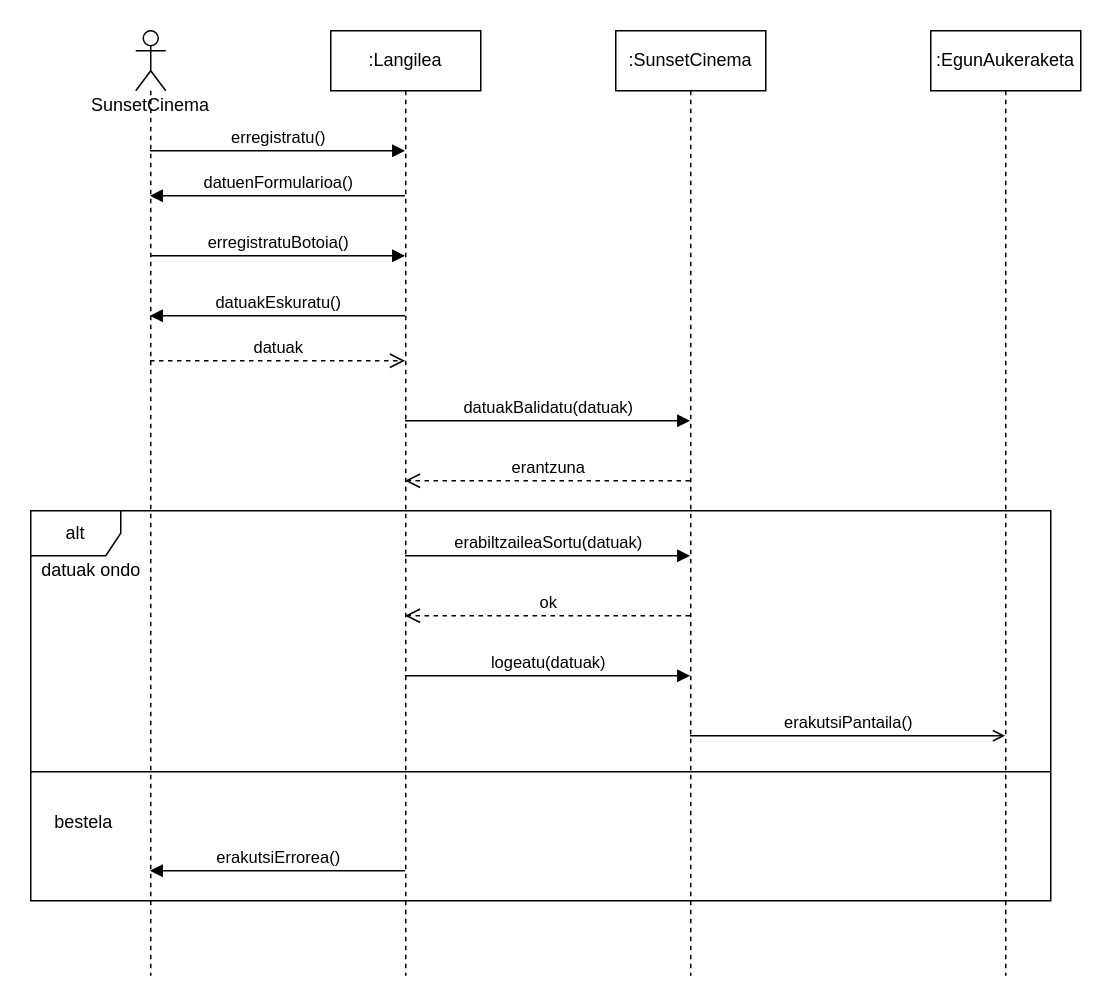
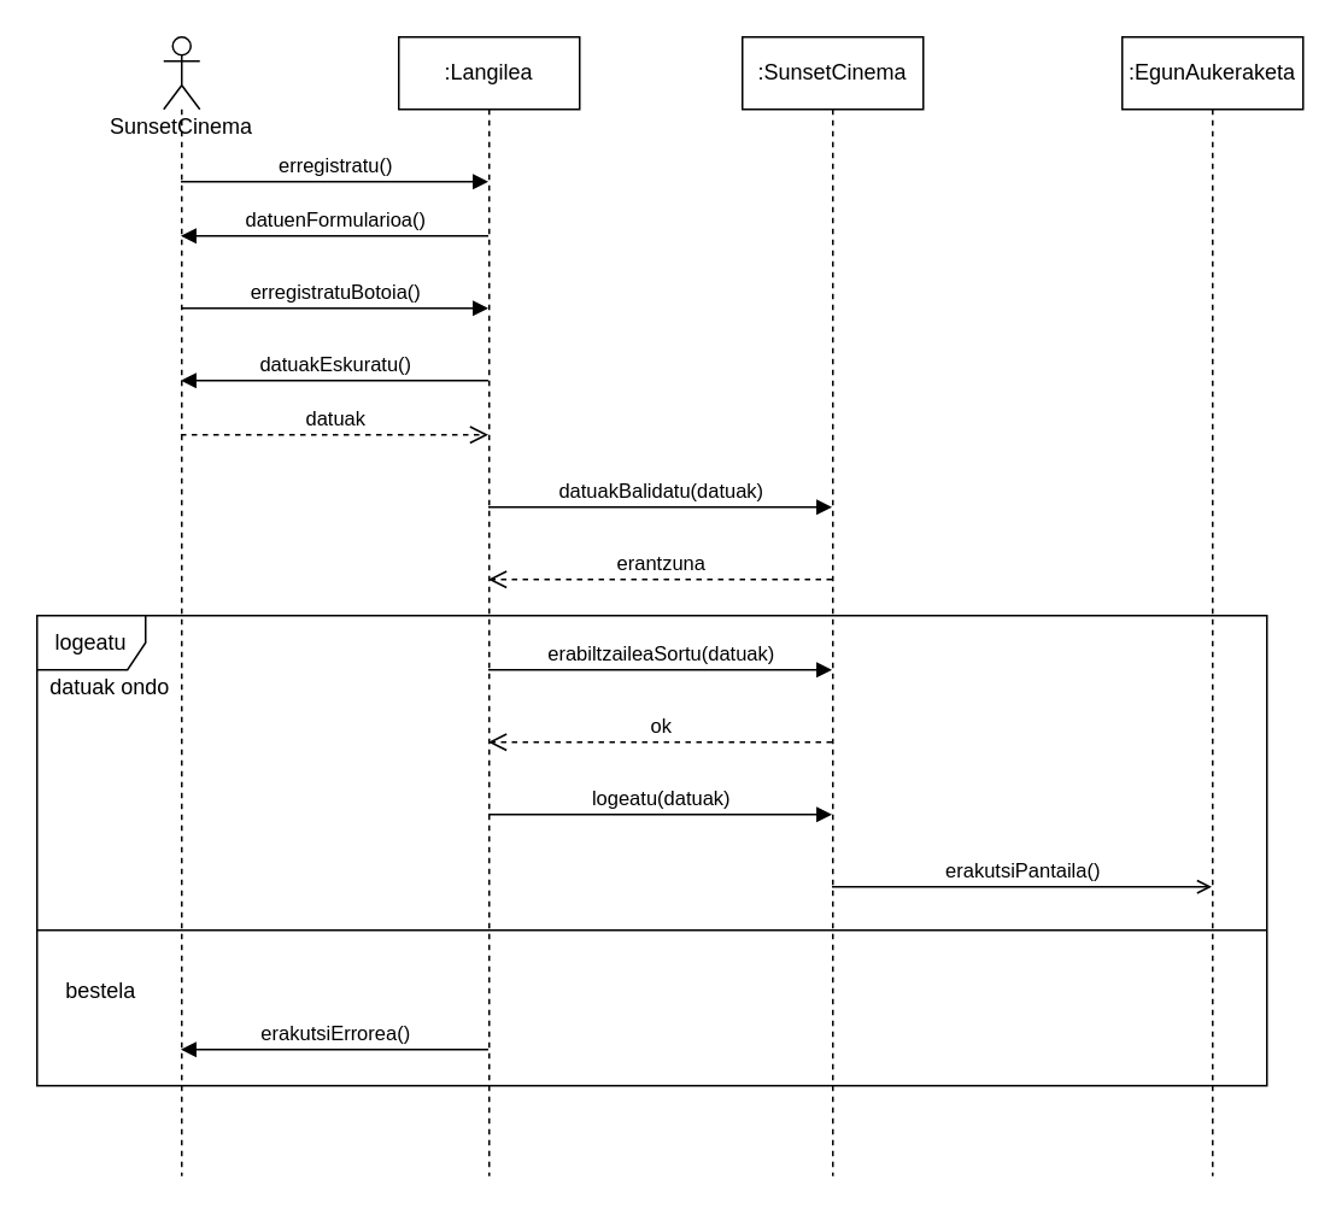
- <mxCell id="18" value="alt" style="shape=umlFrame;whiteSpace=wrap;html=1;" vertex="1" parent="1"><mxGeometry x="20" y="340" width="680" height="260" as="geometry" /></mxCell>
+ <mxCell id="18" value="logeatu" style="shape=umlFrame;whiteSpace=wrap;html=1;" vertex="1" parent="1"><mxGeometry x="20" y="340" width="680" height="260" as="geometry" /></mxCell>
